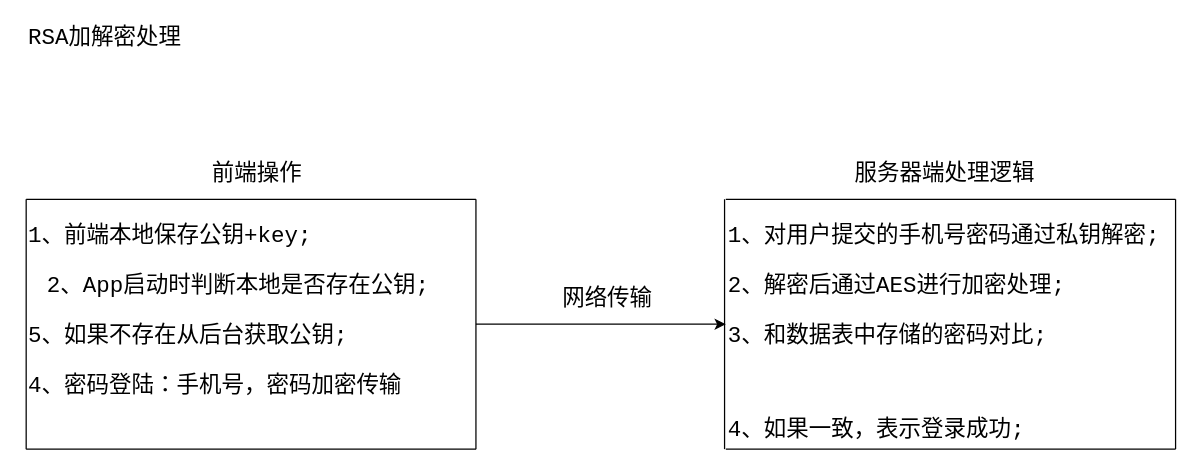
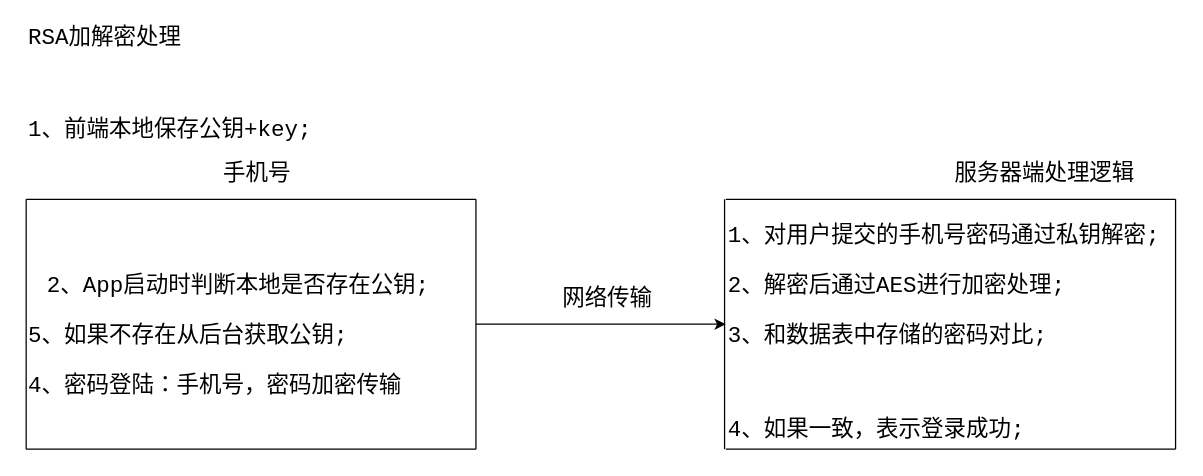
- <mxCell id="3" value="前端操作" style="text;html=1;strokeColor=none;fillColor=none;align=center;verticalAlign=middle;whiteSpace=wrap;rounded=0;fontFamily=Courier New;fontSize=18;" vertex="1" parent="1"><mxGeometry x="150" y="129" width="110" height="20" as="geometry" /></mxCell>
+ <mxCell id="3" value="手机号" style="text;html=1;strokeColor=none;fillColor=none;align=center;verticalAlign=middle;whiteSpace=wrap;rounded=0;fontFamily=Courier New;fontSize=18;" vertex="1" parent="1"><mxGeometry x="150" y="129" width="110" height="20" as="geometry" /></mxCell>
- <mxCell id="11" value="服务器端处理逻辑" style="text;html=1;strokeColor=none;fillColor=none;align=center;verticalAlign=middle;whiteSpace=wrap;rounded=0;fontFamily=Courier New;fontSize=18;" vertex="1" parent="1"><mxGeometry x="662.5" y="129" width="185" height="20" as="geometry" /></mxCell>
+ <mxCell id="11" value="服务器端处理逻辑" style="text;html=1;strokeColor=none;fillColor=none;align=center;verticalAlign=middle;whiteSpace=wrap;rounded=0;fontFamily=Courier New;fontSize=18;" vertex="1" parent="1"><mxGeometry x="742.5" y="129" width="185" height="20" as="geometry" /></mxCell>
- <mxCell id="5" value="1、前端本地保存公钥+key;" style="text;html=1;strokeColor=none;fillColor=none;align=left;verticalAlign=middle;whiteSpace=wrap;rounded=0;fontFamily=Courier New;fontSize=18;" vertex="1" parent="1"><mxGeometry x="20" y="179" width="270" height="20" as="geometry" /></mxCell>
+ <mxCell id="5" value="1、前端本地保存公钥+key;" style="text;html=1;strokeColor=none;fillColor=none;align=left;verticalAlign=middle;whiteSpace=wrap;rounded=0;fontFamily=Courier New;fontSize=18;" vertex="1" parent="1"><mxGeometry x="20" y="94" width="270" height="20" as="geometry" /></mxCell>
